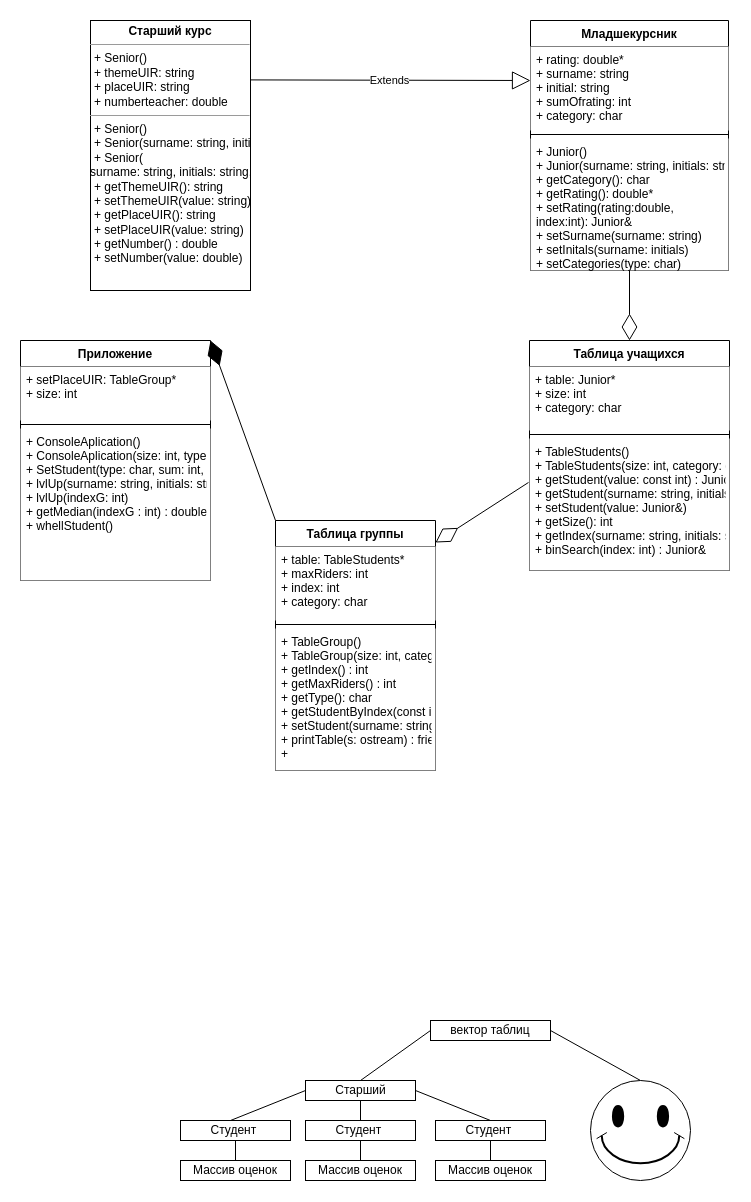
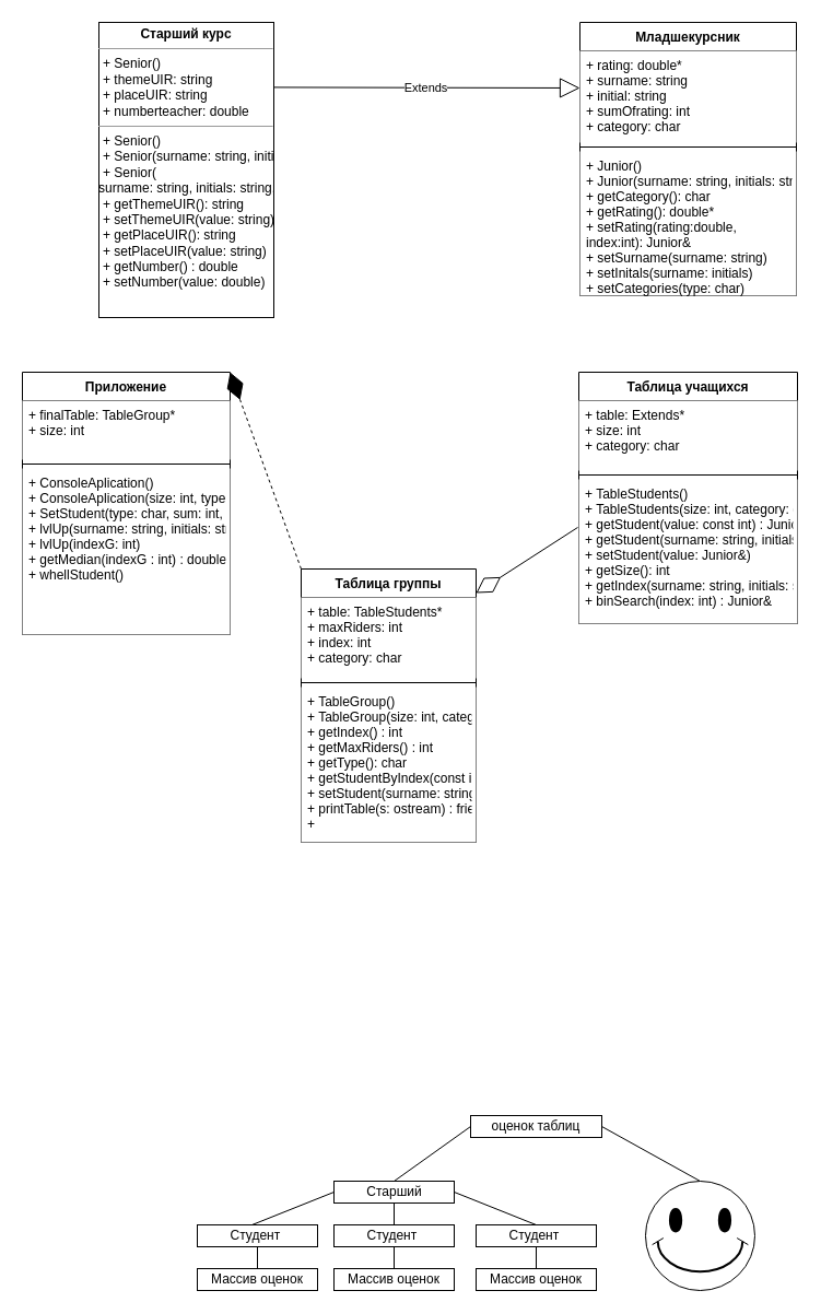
- <mxCell id="39" value="" style="endArrow=diamondThin;endFill=0;endSize=24;html=1;rounded=0;entryX=0.5;entryY=0;entryDx=0;entryDy=0;exitX=0.5;exitY=1;exitDx=0;exitDy=0;" parent="1" source="31" target="19" edge="1"><mxGeometry width="160" relative="1" as="geometry"><mxPoint x="713" y="269.996" as="sourcePoint" /><mxPoint x="620" y="330.04" as="targetPoint" /></mxGeometry></mxCell>
- <mxCell id="28" value="+ setPlaceUIR: TableGroup*&#10;+ size: int" style="text;strokeColor=none;fillColor=default;align=left;verticalAlign=top;spacingLeft=4;spacingRight=4;overflow=hidden;rotatable=0;points=[[0,0.5],[1,0.5]];portConstraint=eastwest;" parent="27" vertex="1"><mxGeometry y="26" width="190" height="54" as="geometry" /></mxCell>
+ <mxCell id="28" value="+ finalTable: TableGroup*&#10;+ size: int" style="text;strokeColor=none;fillColor=default;align=left;verticalAlign=top;spacingLeft=4;spacingRight=4;overflow=hidden;rotatable=0;points=[[0,0.5],[1,0.5]];portConstraint=eastwest;" parent="27" vertex="1"><mxGeometry y="26" width="190" height="54" as="geometry" /></mxCell>
- <mxCell id="20" value="+ table: Junior*&#10;+ size: int&#10;+ category: char" style="text;strokeColor=none;fillColor=default;align=left;verticalAlign=top;spacingLeft=4;spacingRight=4;overflow=hidden;rotatable=0;points=[[0,0.5],[1,0.5]];portConstraint=eastwest;" parent="19" vertex="1"><mxGeometry y="26" width="200" height="64" as="geometry" /></mxCell>
+ <mxCell id="20" value="+ table: Extends*&#10;+ size: int&#10;+ category: char" style="text;strokeColor=none;fillColor=default;align=left;verticalAlign=top;spacingLeft=4;spacingRight=4;overflow=hidden;rotatable=0;points=[[0,0.5],[1,0.5]];portConstraint=eastwest;" parent="19" vertex="1"><mxGeometry y="26" width="200" height="64" as="geometry" /></mxCell>
- <mxCell id="37" value="" style="endArrow=diamondThin;endFill=1;endSize=24;html=1;rounded=0;entryX=1;entryY=0;entryDx=0;entryDy=0;exitX=0;exitY=0;exitDx=0;exitDy=0;" parent="1" source="23" target="27" edge="1"><mxGeometry width="160" relative="1" as="geometry"><mxPoint x="330" y="460" as="sourcePoint" /><mxPoint x="490" y="460" as="targetPoint" /></mxGeometry></mxCell>
+ <mxCell id="37" value="" style="endArrow=diamondThin;endFill=1;endSize=24;html=1;rounded=0;entryX=1;entryY=0;entryDx=0;entryDy=0;exitX=0;exitY=0;exitDx=0;exitDy=0;dashed=1;" parent="1" source="23" target="27" edge="1"><mxGeometry width="160" relative="1" as="geometry"><mxPoint x="330" y="460" as="sourcePoint" /><mxPoint x="490" y="460" as="targetPoint" /></mxGeometry></mxCell>
- <mxCell id="2" value="вектор таблиц" style="rounded=0;whiteSpace=wrap;html=1;align=center;" parent="1" vertex="1"><mxGeometry x="430" y="1020" width="120" height="20" as="geometry" /></mxCell>
+ <mxCell id="2" value="оценок таблиц" style="rounded=0;whiteSpace=wrap;html=1;align=center;" parent="1" vertex="1"><mxGeometry x="430" y="1020" width="120" height="20" as="geometry" /></mxCell>
